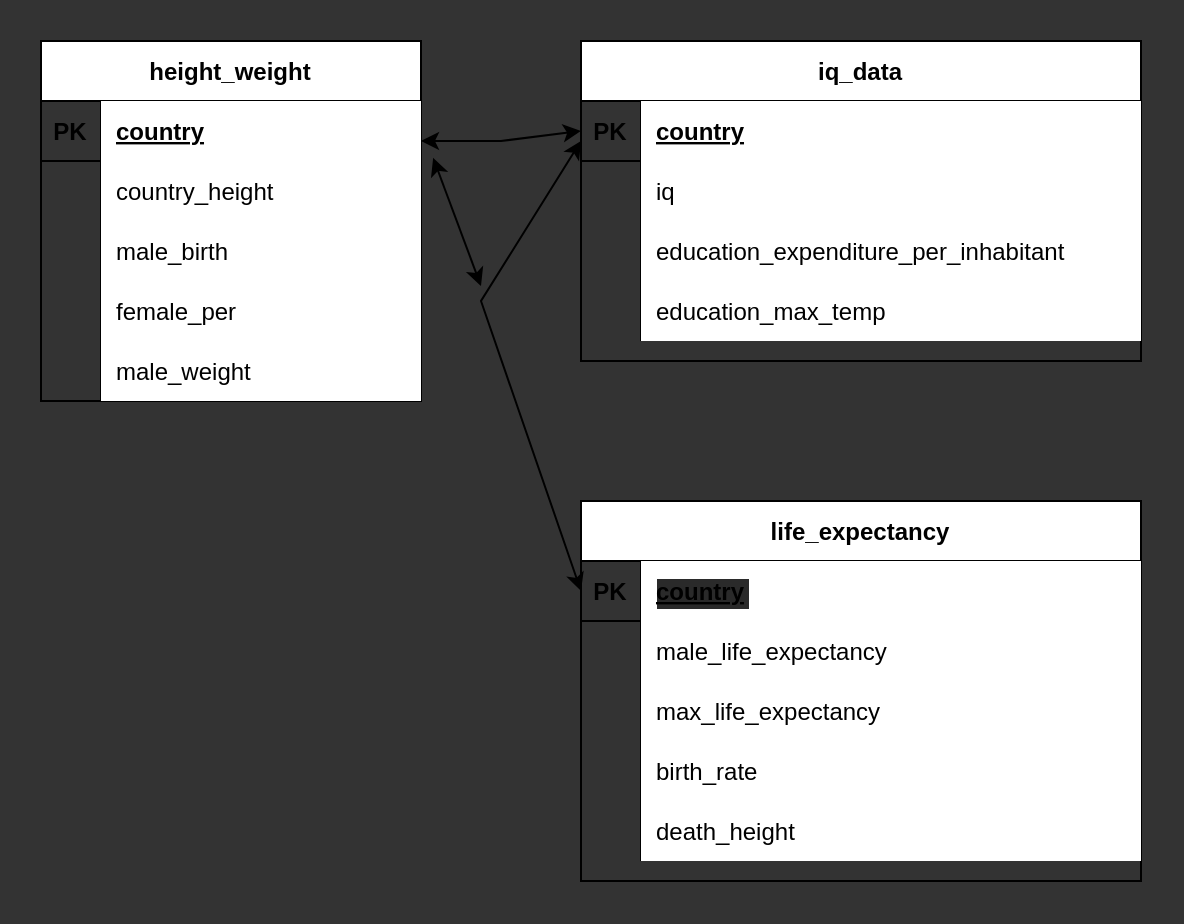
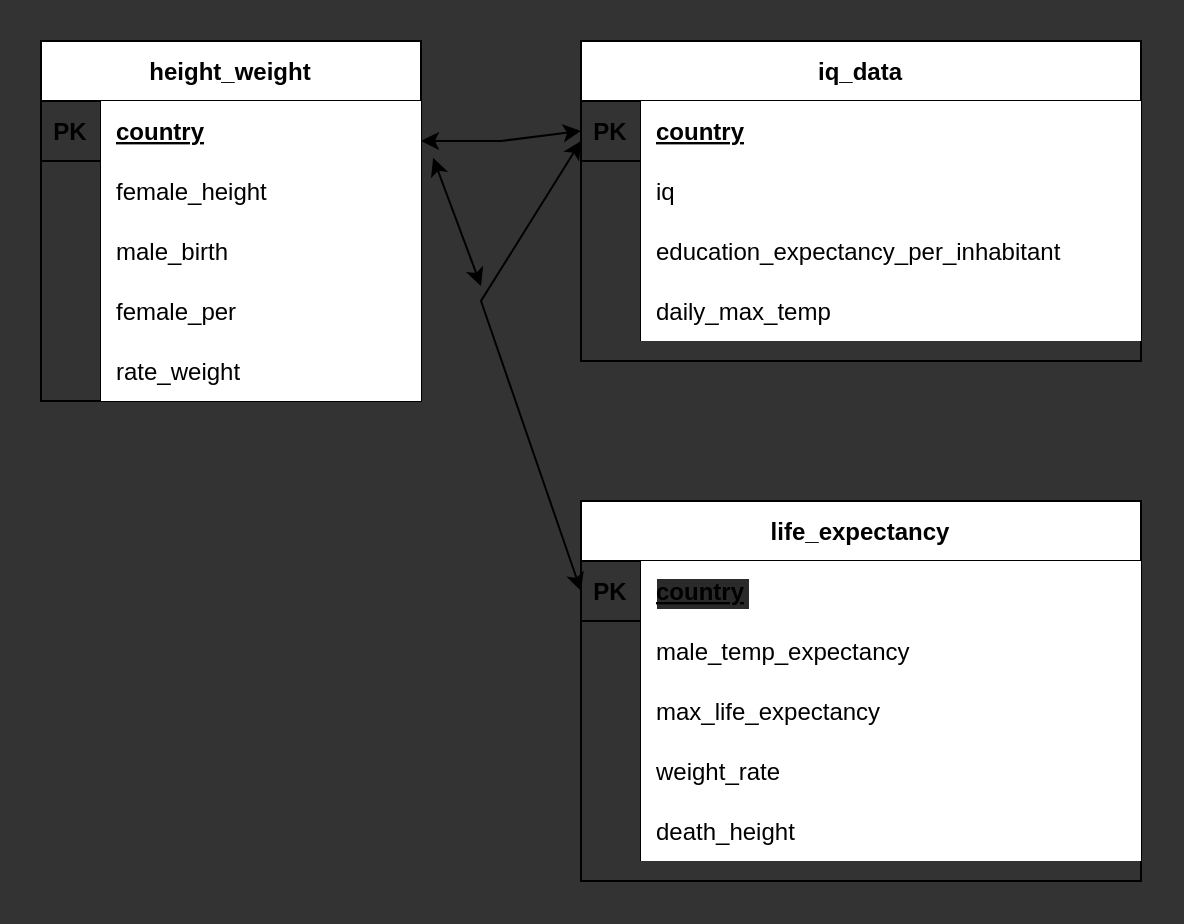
- <mxCell id="8" value="country_height" style="shape=partialRectangle;connectable=0;top=0;left=0;bottom=0;right=0;align=left;spacingLeft=6;overflow=hidden;" parent="6" vertex="1"><mxGeometry x="30" width="160" height="30" as="geometry"><mxRectangle width="160" height="30" as="alternateBounds" /></mxGeometry></mxCell>
+ <mxCell id="8" value="female_height" style="shape=partialRectangle;connectable=0;top=0;left=0;bottom=0;right=0;align=left;spacingLeft=6;overflow=hidden;" parent="6" vertex="1"><mxGeometry x="30" width="160" height="30" as="geometry"><mxRectangle width="160" height="30" as="alternateBounds" /></mxGeometry></mxCell>
- <mxCell id="27" value="education_expenditure_per_inhabitant" style="shape=partialRectangle;connectable=0;top=0;left=0;bottom=0;right=0;align=left;spacingLeft=6;overflow=hidden;" parent="25" vertex="1"><mxGeometry x="30" width="250" height="30" as="geometry"><mxRectangle width="250" height="30" as="alternateBounds" /></mxGeometry></mxCell>
+ <mxCell id="27" value="education_expectancy_per_inhabitant" style="shape=partialRectangle;connectable=0;top=0;left=0;bottom=0;right=0;align=left;spacingLeft=6;overflow=hidden;" parent="25" vertex="1"><mxGeometry x="30" width="250" height="30" as="geometry"><mxRectangle width="250" height="30" as="alternateBounds" /></mxGeometry></mxCell>
- <mxCell id="30" value="education_max_temp" style="shape=partialRectangle;connectable=0;top=0;left=0;bottom=0;right=0;align=left;spacingLeft=6;overflow=hidden;fontStyle=0" parent="28" vertex="1"><mxGeometry x="30" width="250" height="30" as="geometry"><mxRectangle width="250" height="30" as="alternateBounds" /></mxGeometry></mxCell>
+ <mxCell id="30" value="daily_max_temp" style="shape=partialRectangle;connectable=0;top=0;left=0;bottom=0;right=0;align=left;spacingLeft=6;overflow=hidden;fontStyle=0" parent="28" vertex="1"><mxGeometry x="30" width="250" height="30" as="geometry"><mxRectangle width="250" height="30" as="alternateBounds" /></mxGeometry></mxCell>
- <mxCell id="17" value="male_weight" style="shape=partialRectangle;connectable=0;top=0;left=0;bottom=0;right=0;align=left;spacingLeft=6;overflow=hidden;" parent="15" vertex="1"><mxGeometry x="30" width="160" height="30" as="geometry"><mxRectangle width="160" height="30" as="alternateBounds" /></mxGeometry></mxCell>
+ <mxCell id="17" value="rate_weight" style="shape=partialRectangle;connectable=0;top=0;left=0;bottom=0;right=0;align=left;spacingLeft=6;overflow=hidden;" parent="15" vertex="1"><mxGeometry x="30" width="160" height="30" as="geometry"><mxRectangle width="160" height="30" as="alternateBounds" /></mxGeometry></mxCell>
- <mxCell id="38" value="male_life_expectancy" style="shape=partialRectangle;connectable=0;top=0;left=0;bottom=0;right=0;align=left;spacingLeft=6;overflow=hidden;" parent="36" vertex="1"><mxGeometry x="30" width="250" height="30" as="geometry"><mxRectangle width="250" height="30" as="alternateBounds" /></mxGeometry></mxCell>
+ <mxCell id="38" value="male_temp_expectancy" style="shape=partialRectangle;connectable=0;top=0;left=0;bottom=0;right=0;align=left;spacingLeft=6;overflow=hidden;" parent="36" vertex="1"><mxGeometry x="30" width="250" height="30" as="geometry"><mxRectangle width="250" height="30" as="alternateBounds" /></mxGeometry></mxCell>
- <mxCell id="44" value="birth_rate" style="shape=partialRectangle;connectable=0;top=0;left=0;bottom=0;right=0;align=left;spacingLeft=6;overflow=hidden;" parent="42" vertex="1"><mxGeometry x="30" width="250" height="30" as="geometry"><mxRectangle width="250" height="30" as="alternateBounds" /></mxGeometry></mxCell>
+ <mxCell id="44" value="weight_rate" style="shape=partialRectangle;connectable=0;top=0;left=0;bottom=0;right=0;align=left;spacingLeft=6;overflow=hidden;" parent="42" vertex="1"><mxGeometry x="30" width="250" height="30" as="geometry"><mxRectangle width="250" height="30" as="alternateBounds" /></mxGeometry></mxCell>
